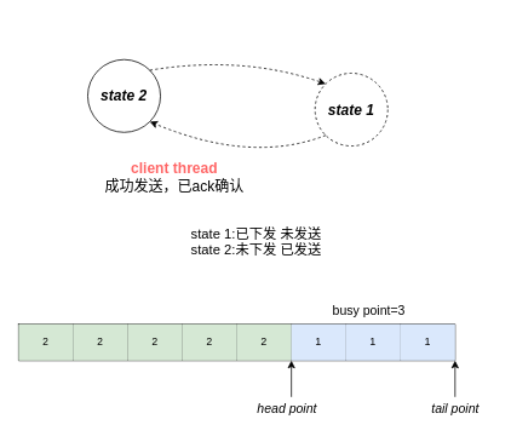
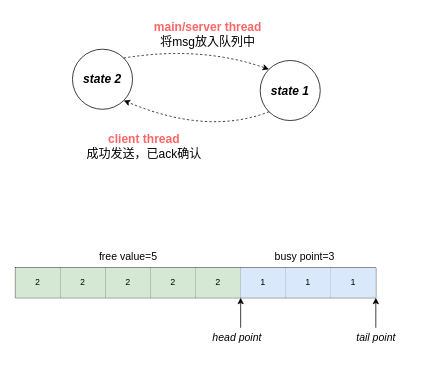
+ <mxCell id="4" value="&lt;font style=&quot;font-size: 16px; color: rgb(255, 102, 102);&quot;&gt;&lt;b style=&quot;&quot;&gt;main/server thread&lt;/b&gt;&lt;/font&gt;&lt;div&gt;&lt;span style=&quot;font-size: 16px;&quot;&gt;将msg放入队列中&lt;/span&gt;&lt;/div&gt;" style="text;html=1;align=center;verticalAlign=middle;resizable=0;points=[];autosize=1;strokeColor=none;fillColor=none;" vertex="1" parent="1"><mxGeometry x="191" y="20" width="170" height="50" as="geometry" /></mxCell>
- <mxCell id="3" value="&lt;font style=&quot;font-size: 16px;&quot;&gt;&lt;b&gt;&lt;i&gt;state 1&lt;/i&gt;&lt;/b&gt;&lt;/font&gt;" style="ellipse;whiteSpace=wrap;html=1;aspect=fixed;dashed=1;" vertex="1" parent="1"><mxGeometry x="346" y="80" width="80" height="80" as="geometry" /></mxCell>
+ <mxCell id="3" value="&lt;font style=&quot;font-size: 16px;&quot;&gt;&lt;b&gt;&lt;i&gt;state 1&lt;/i&gt;&lt;/b&gt;&lt;/font&gt;" style="ellipse;whiteSpace=wrap;html=1;aspect=fixed;" vertex="1" parent="1"><mxGeometry x="346" y="80" width="80" height="80" as="geometry" /></mxCell>
- <mxCell id="6" value="&lt;font style=&quot;font-size: 15px;&quot;&gt;state 1:已下发 未发送&lt;/font&gt;&lt;div&gt;&lt;span style=&quot;background-color: transparent; color: light-dark(rgb(0, 0, 0), rgb(255, 255, 255)); font-size: 15px;&quot;&gt;state 2:未下发 已发送&lt;/span&gt;&lt;/div&gt;" style="text;html=1;align=center;verticalAlign=middle;resizable=0;points=[];autosize=1;strokeColor=none;fillColor=none;" vertex="1" parent="1"><mxGeometry x="196" y="240" width="170" height="50" as="geometry" /></mxCell>
+ <mxCell id="23" value="&lt;font style=&quot;font-size: 14px;&quot;&gt;free value=5&lt;/font&gt;" style="text;html=1;align=center;verticalAlign=middle;resizable=0;points=[];autosize=1;strokeColor=none;fillColor=none;" vertex="1" parent="1"><mxGeometry x="120" y="326" width="100" height="30" as="geometry" /></mxCell>
